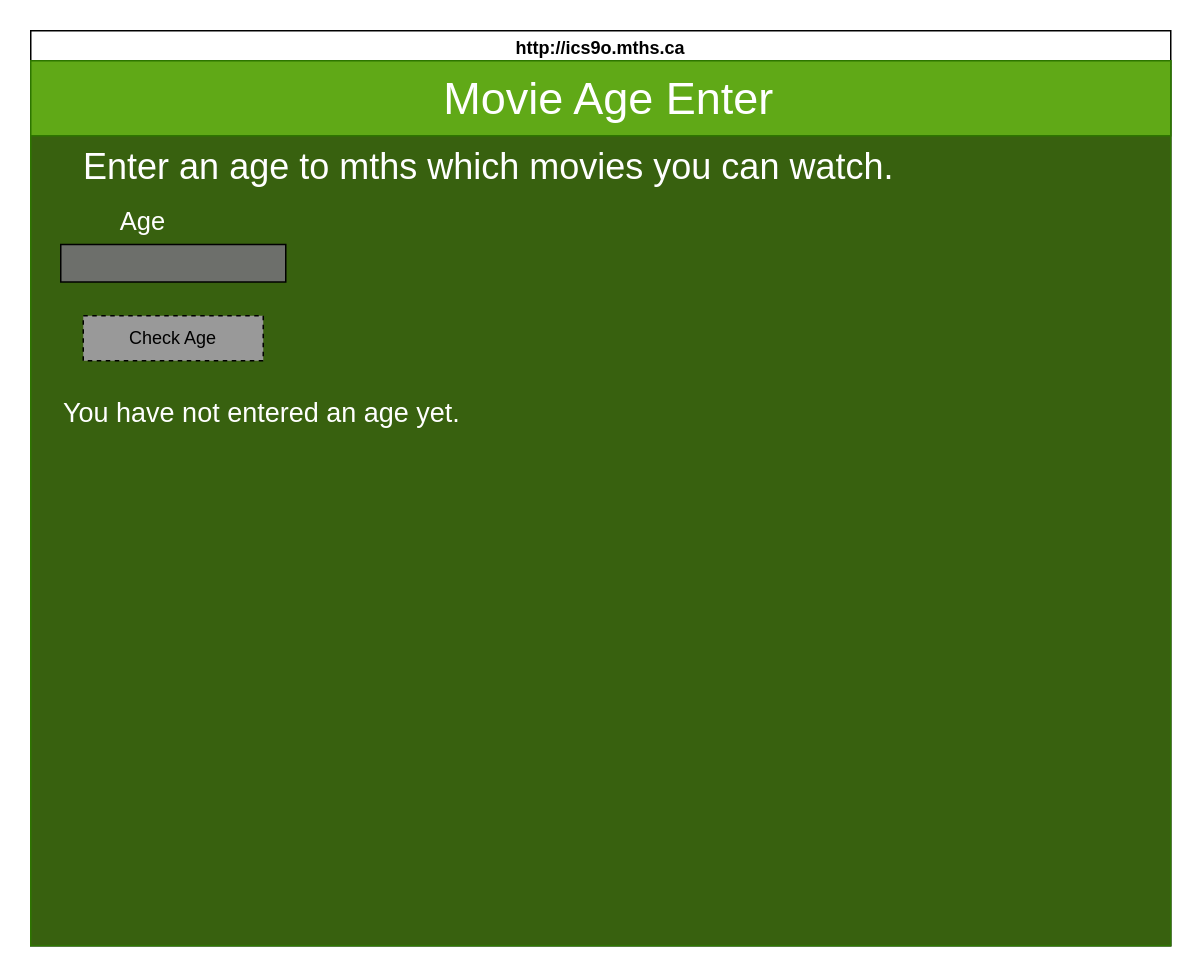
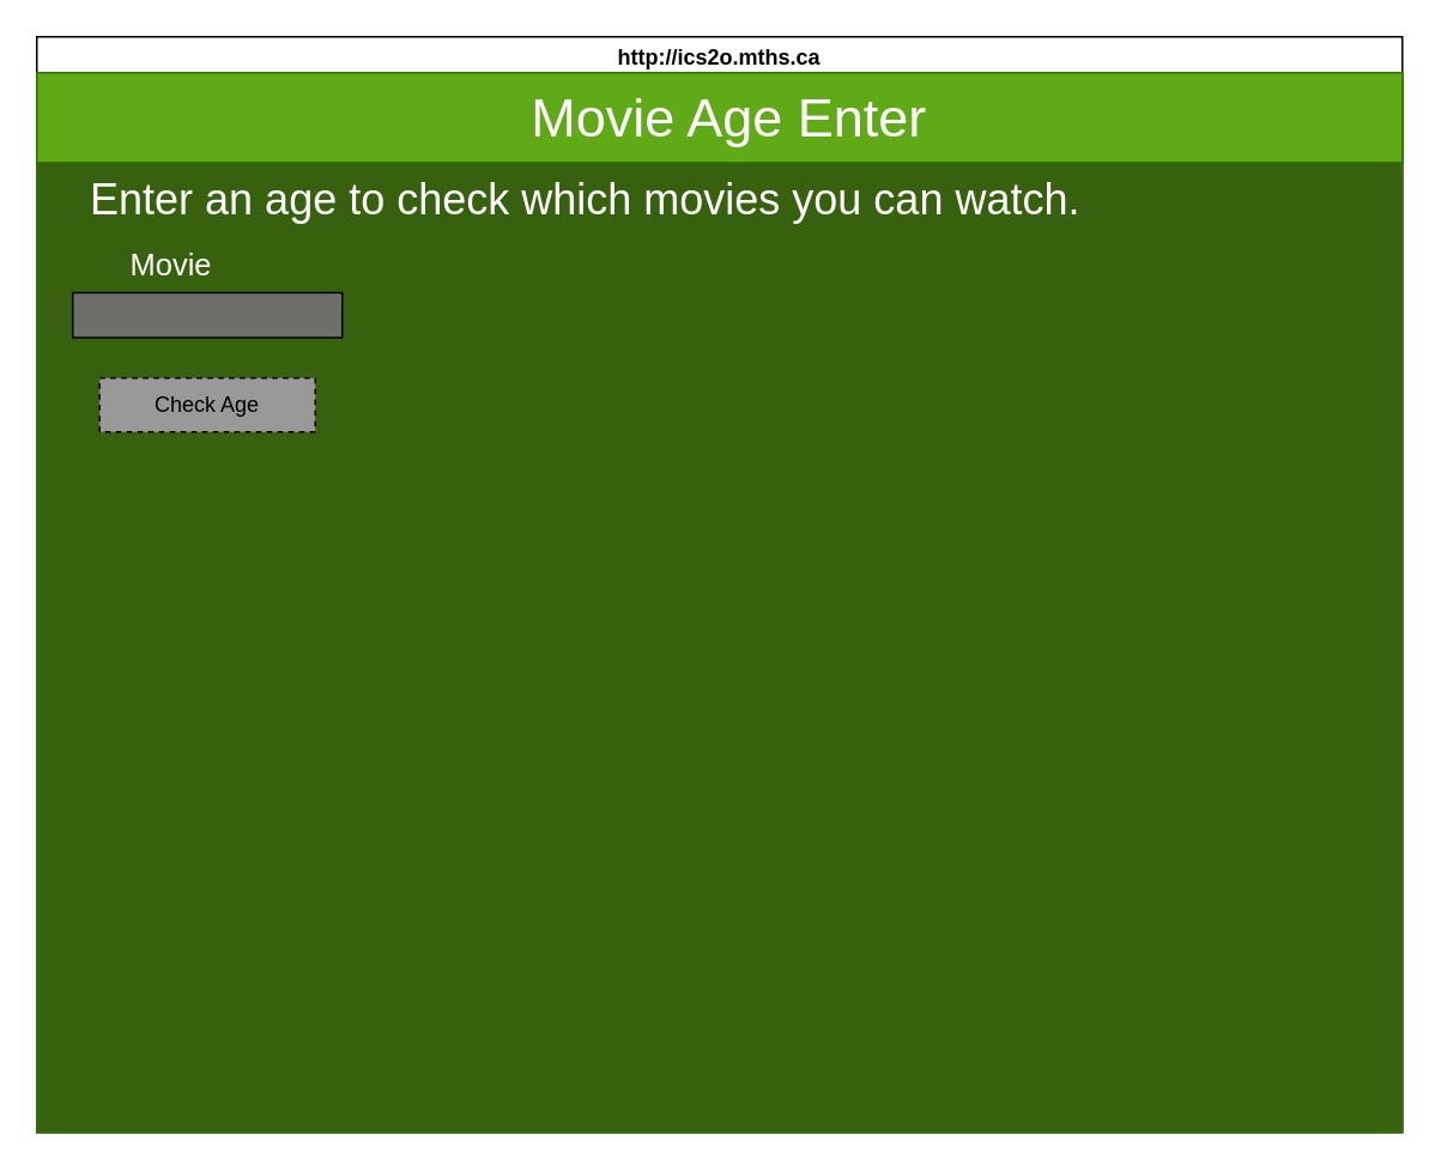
- <mxCell id="2" value="http://ics9o.mths.ca" style="swimlane;whiteSpace=wrap;html=1;strokeColor=#000000;strokeWidth=1;gradientColor=none;perimeterSpacing=0;glass=0;labelBackgroundColor=none;labelBorderColor=none;" vertex="1" parent="1"><mxGeometry x="20" y="20" width="760" height="610" as="geometry" /></mxCell>
+ <mxCell id="2" value="http://ics2o.mths.ca" style="swimlane;whiteSpace=wrap;html=1;strokeColor=#000000;strokeWidth=1;gradientColor=none;perimeterSpacing=0;glass=0;labelBackgroundColor=none;labelBorderColor=none;" vertex="1" parent="1"><mxGeometry x="20" y="20" width="760" height="610" as="geometry" /></mxCell>
- <mxCell id="6" value="&lt;span style=&quot;font-size: 24px;&quot;&gt;Enter an age to mths which movies you can watch.&lt;/span&gt;" style="text;html=1;align=center;verticalAlign=middle;resizable=0;points=[];autosize=1;fontSize=26;fontColor=#FFFFFF;" vertex="1" parent="2"><mxGeometry x="20" y="70" width="570" height="40" as="geometry" /></mxCell>
+ <mxCell id="6" value="&lt;span style=&quot;font-size: 24px;&quot;&gt;Enter an age to check which movies you can watch.&lt;/span&gt;" style="text;html=1;align=center;verticalAlign=middle;resizable=0;points=[];autosize=1;fontSize=26;fontColor=#FFFFFF;" vertex="1" parent="2"><mxGeometry x="20" y="70" width="570" height="40" as="geometry" /></mxCell>
- <mxCell id="7" value="&lt;span style=&quot;font-size: 17px;&quot;&gt;Age&lt;/span&gt;" style="text;align=center;html=1;verticalAlign=middle;whiteSpace=wrap;rounded=0;fontColor=#FFFFFF;" vertex="1" parent="2"><mxGeometry x="20" y="112.5" width="110" height="30" as="geometry" /></mxCell>
+ <mxCell id="7" value="&lt;span style=&quot;font-size: 17px;&quot;&gt;Movie&lt;/span&gt;" style="text;align=center;html=1;verticalAlign=middle;whiteSpace=wrap;rounded=0;fontColor=#FFFFFF;" vertex="1" parent="2"><mxGeometry x="20" y="112.5" width="110" height="30" as="geometry" /></mxCell>
- <mxCell id="9" value="You have not entered an age yet." style="text;align=left;html=1;verticalAlign=middle;whiteSpace=wrap;rounded=0;fontSize=18;fontColor=#FFFFFF;" vertex="1" parent="2"><mxGeometry x="20" y="240" width="305" height="30" as="geometry" /></mxCell>
